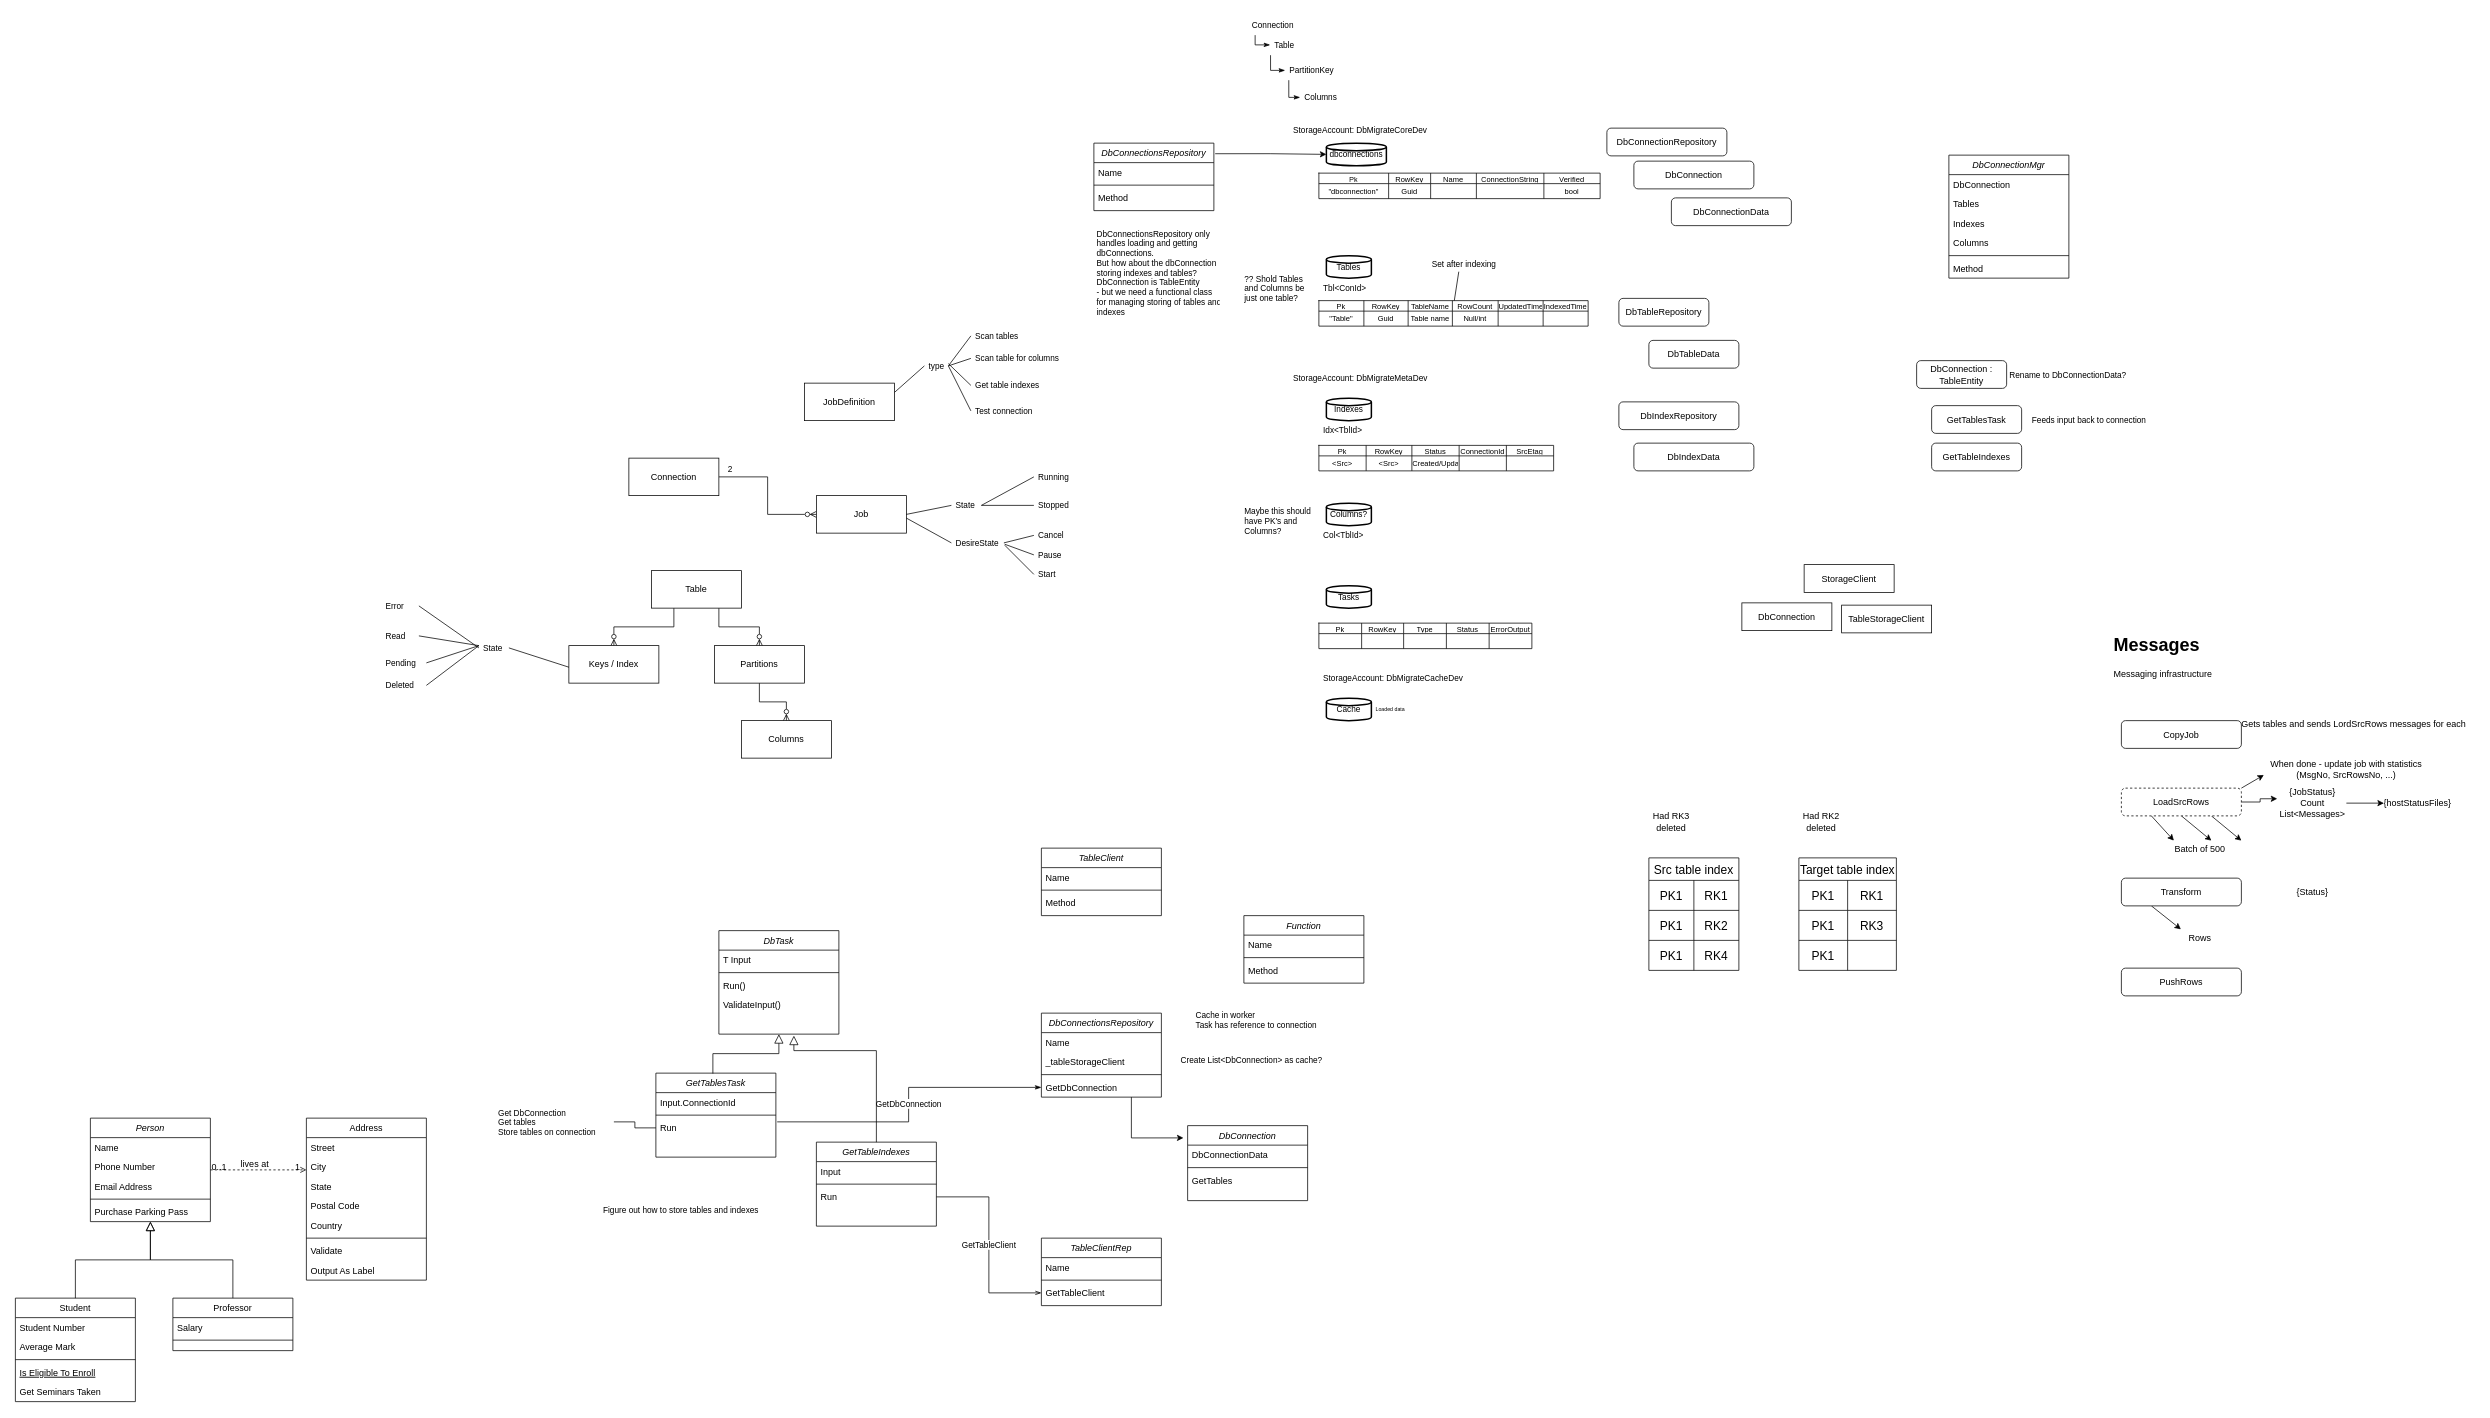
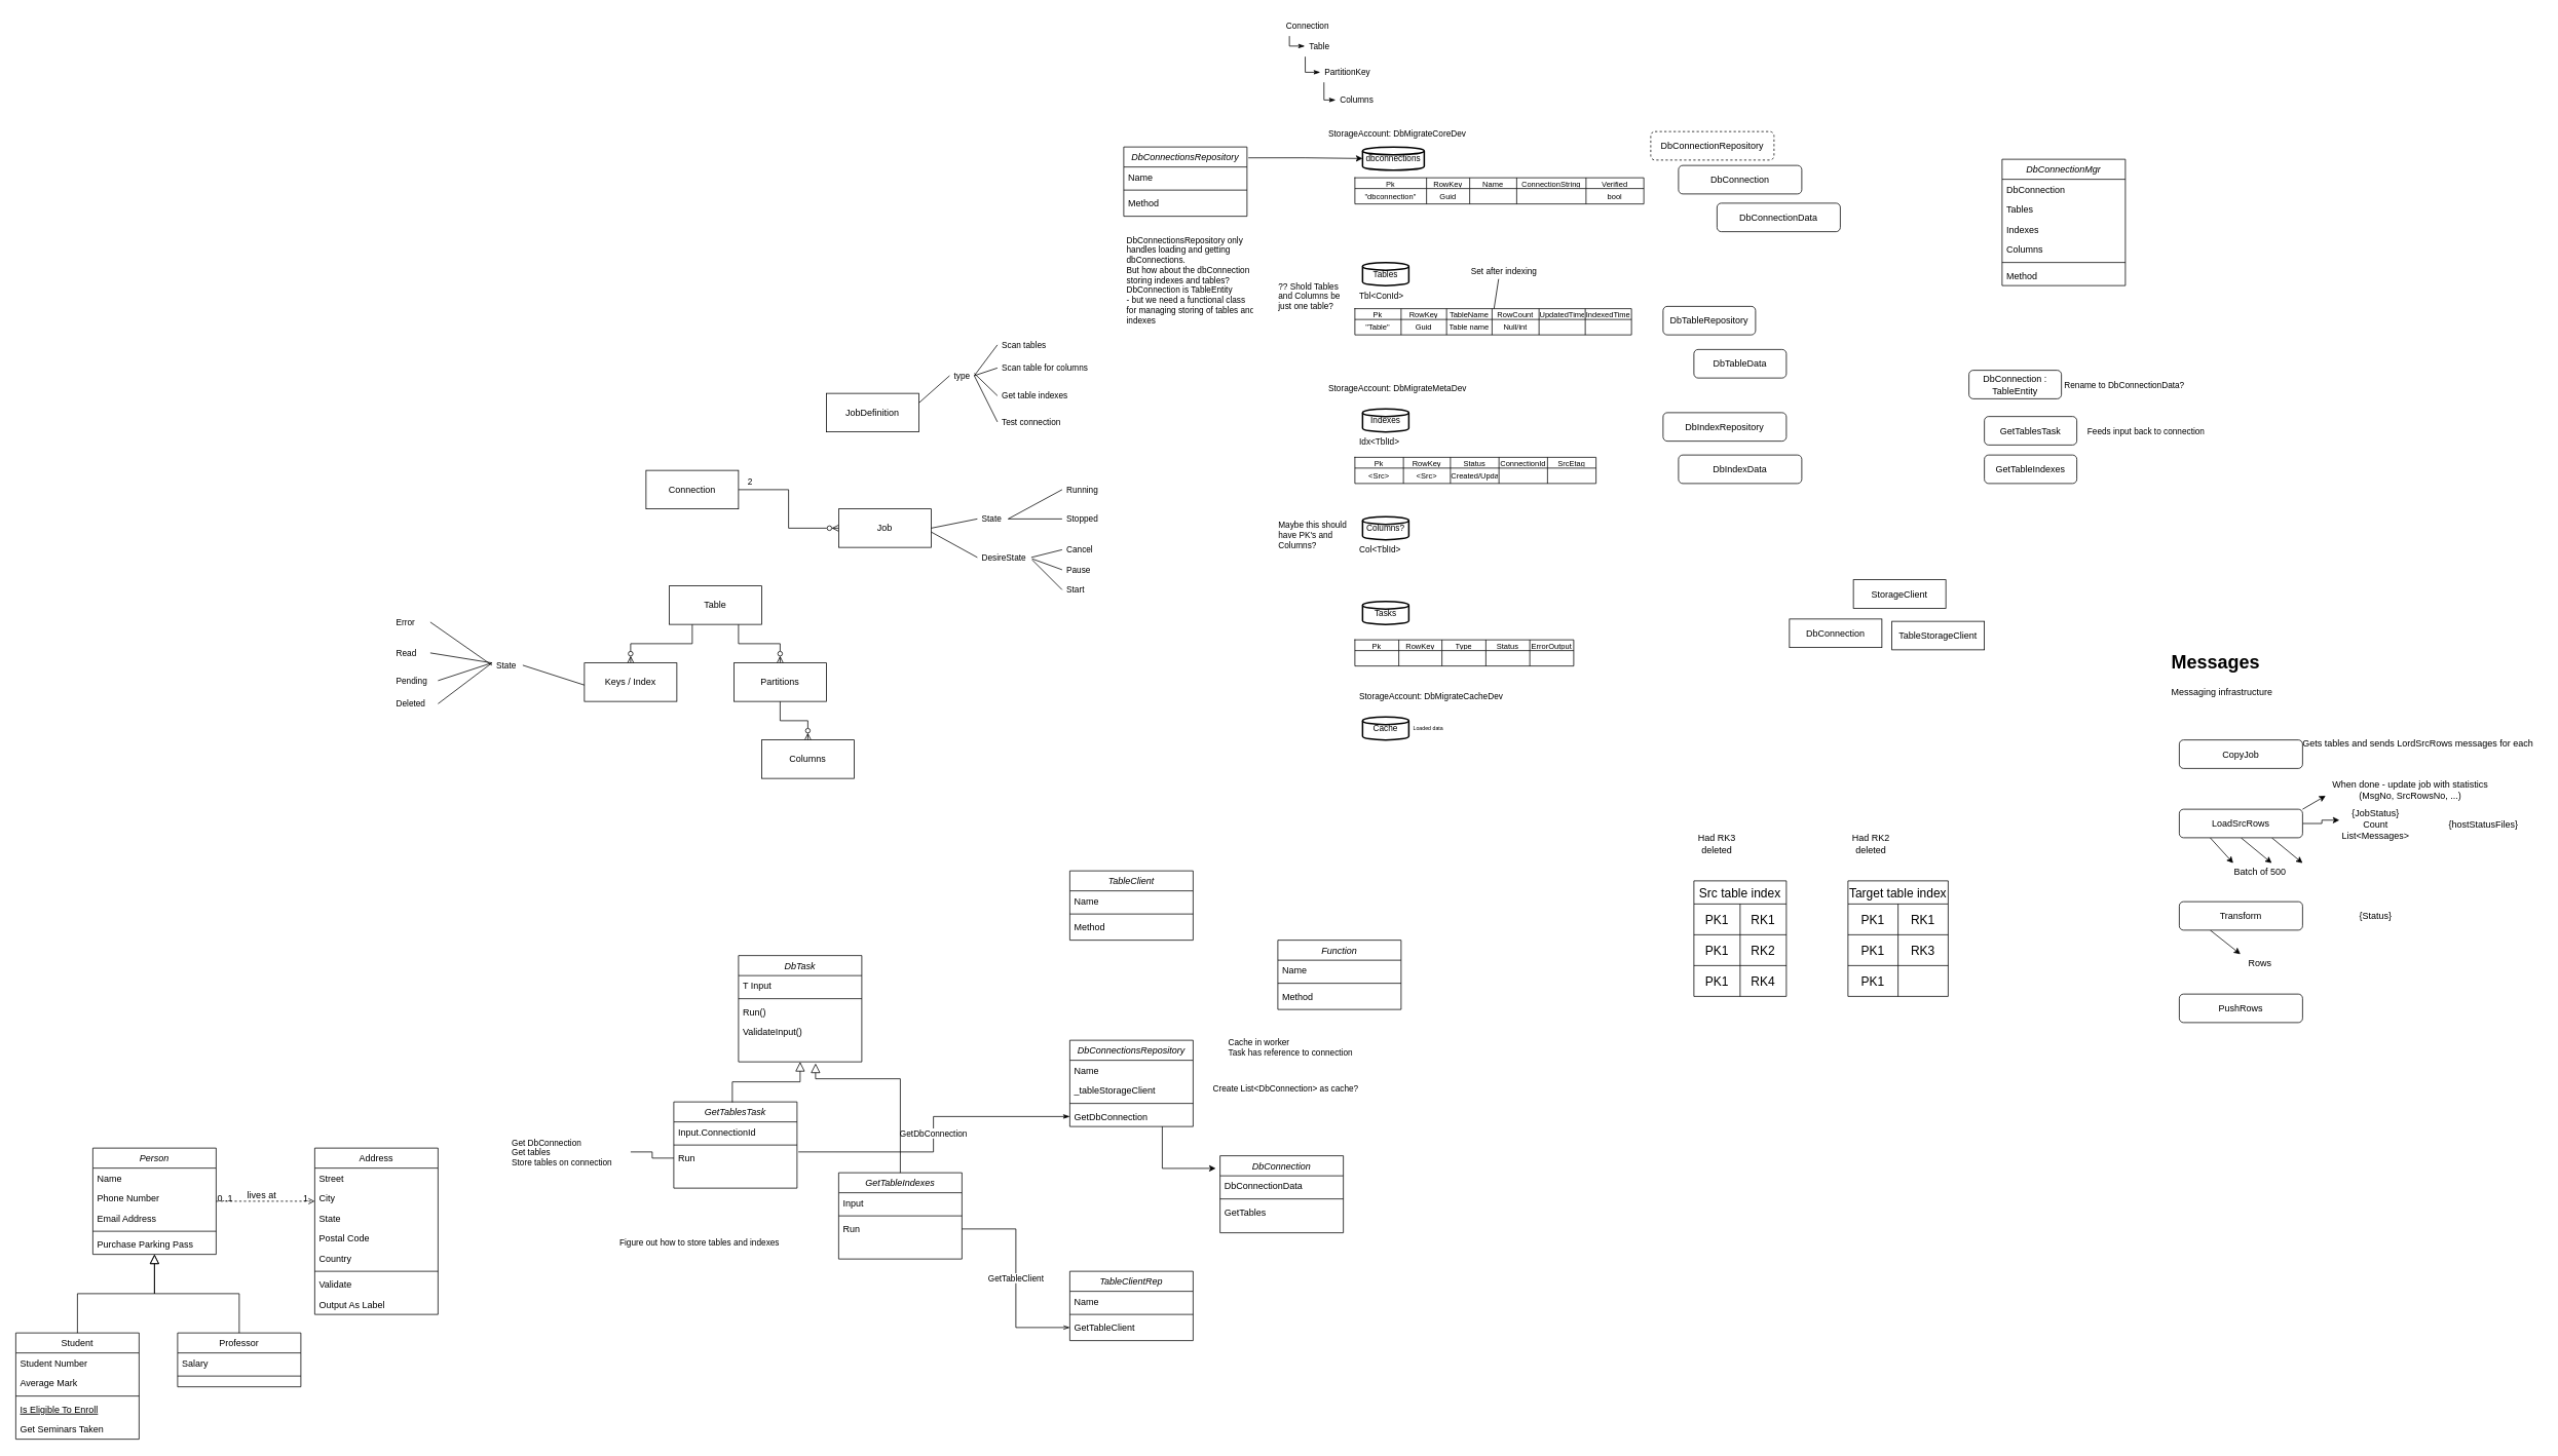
- <mxCell id="223" value="DbConnectionRepository" style="rounded=1;whiteSpace=wrap;html=1;" parent="1" vertex="1"><mxGeometry x="2142" y="170" width="160" height="37" as="geometry" /></mxCell>
+ <mxCell id="223" value="DbConnectionRepository" style="rounded=1;whiteSpace=wrap;html=1;dashed=1;" parent="1" vertex="1"><mxGeometry x="2142" y="170" width="160" height="37" as="geometry" /></mxCell>
- <mxCell id="255" value="LoadSrcRows" style="rounded=1;whiteSpace=wrap;html=1;dashed=1;" parent="1" vertex="1"><mxGeometry x="2828" y="1050" width="160" height="37" as="geometry" /></mxCell>
+ <mxCell id="255" value="LoadSrcRows" style="rounded=1;whiteSpace=wrap;html=1;" parent="1" vertex="1"><mxGeometry x="2828" y="1050" width="160" height="37" as="geometry" /></mxCell>
- <mxCell id="265" value="" style="edgeStyle=orthogonalEdgeStyle;rounded=0;orthogonalLoop=1;jettySize=auto;html=1;" parent="1" source="266" target="267" edge="1"><mxGeometry relative="1" as="geometry" /></mxCell>
